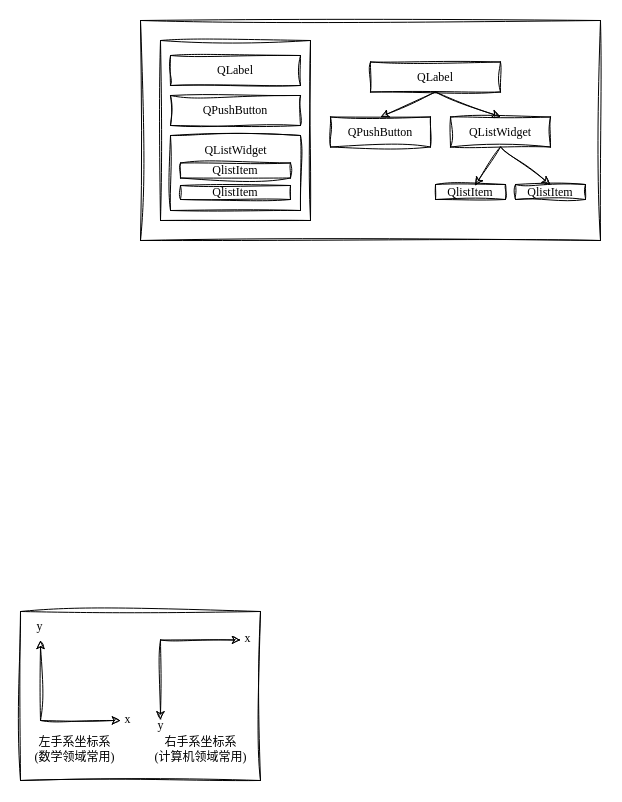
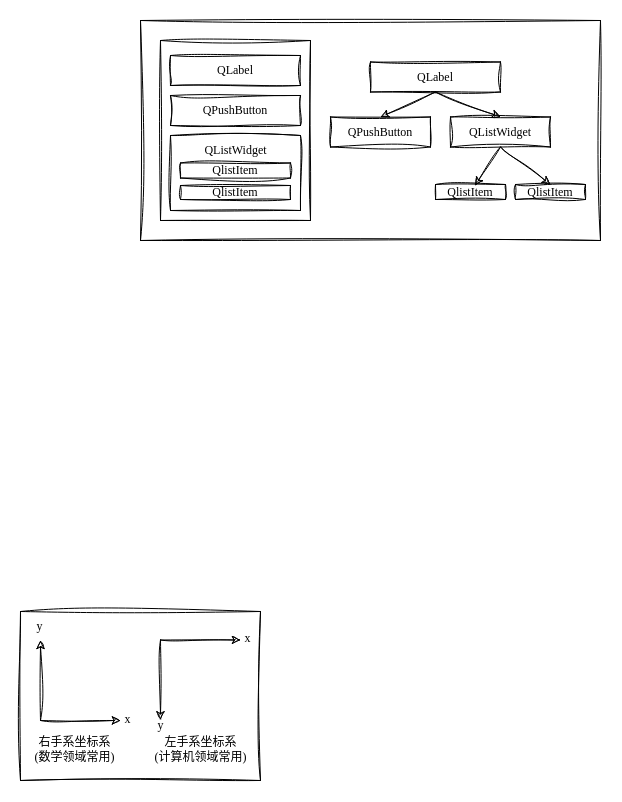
- <mxCell id="28" value="左手系坐标系&lt;br&gt;(数学领域常用)" style="text;html=1;align=center;verticalAlign=middle;resizable=0;points=[];autosize=1;strokeColor=none;fillColor=none;fontFamily=Comic Sans MS;" vertex="1" parent="1"><mxGeometry x="24" y="729" width="100" height="40" as="geometry" /></mxCell>
+ <mxCell id="28" value="右手系坐标系&lt;br&gt;(数学领域常用)" style="text;html=1;align=center;verticalAlign=middle;resizable=0;points=[];autosize=1;strokeColor=none;fillColor=none;fontFamily=Comic Sans MS;" vertex="1" parent="1"><mxGeometry x="24" y="729" width="100" height="40" as="geometry" /></mxCell>
- <mxCell id="29" value="右手系坐标系&lt;br&gt;(计算机领域常用)" style="text;html=1;align=center;verticalAlign=middle;resizable=0;points=[];autosize=1;strokeColor=none;fillColor=none;fontFamily=Comic Sans MS;" vertex="1" parent="1"><mxGeometry x="140" y="728.5" width="120" height="40" as="geometry" /></mxCell>
+ <mxCell id="29" value="左手系坐标系&lt;br&gt;(计算机领域常用)" style="text;html=1;align=center;verticalAlign=middle;resizable=0;points=[];autosize=1;strokeColor=none;fillColor=none;fontFamily=Comic Sans MS;" vertex="1" parent="1"><mxGeometry x="140" y="728.5" width="120" height="40" as="geometry" /></mxCell>
